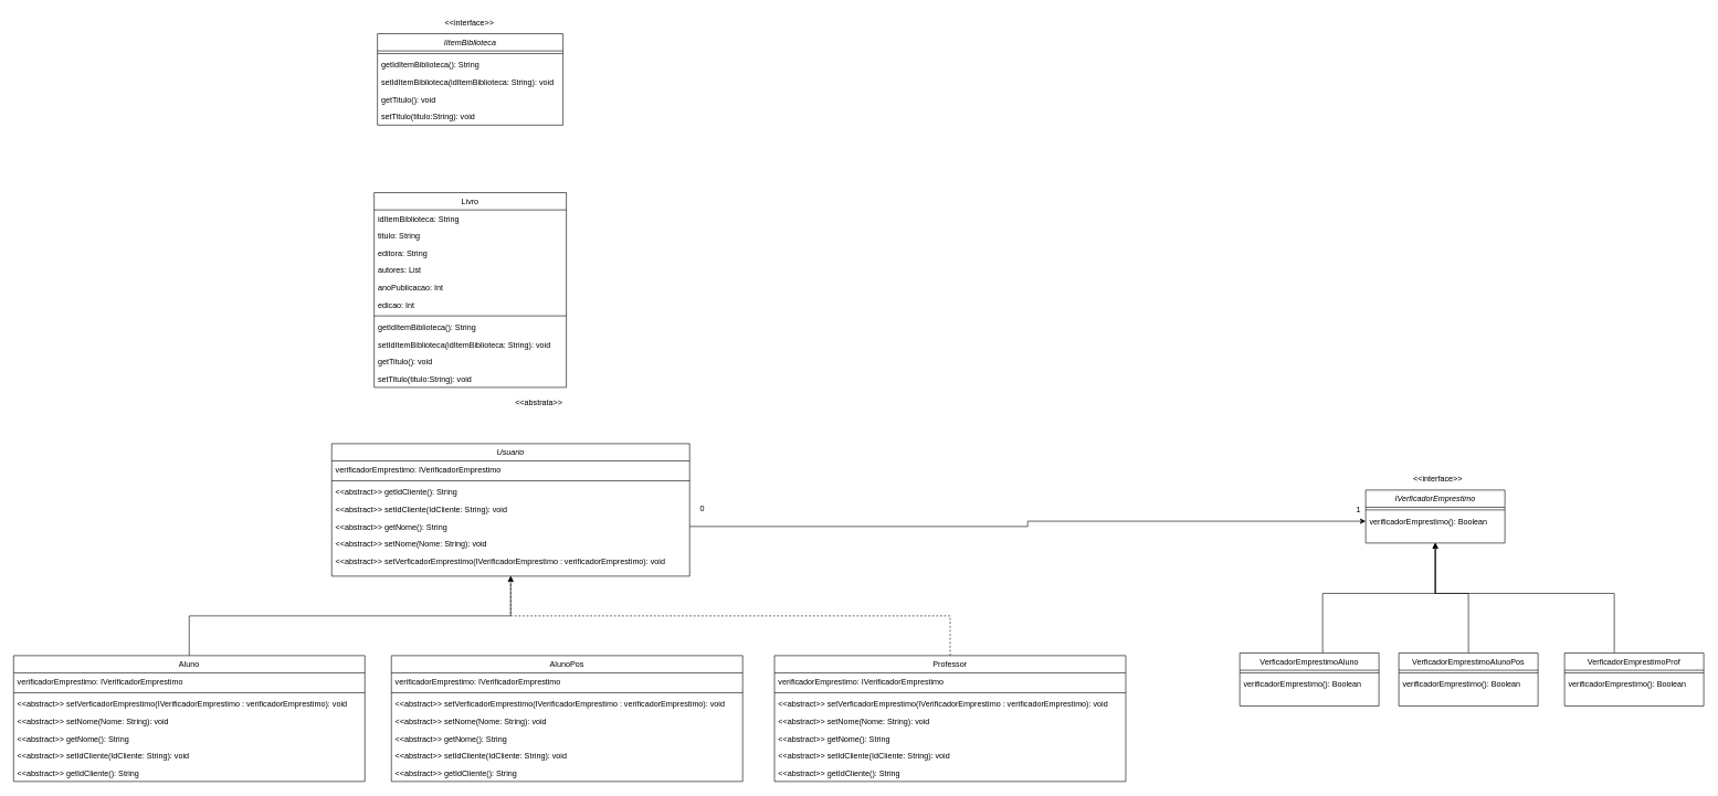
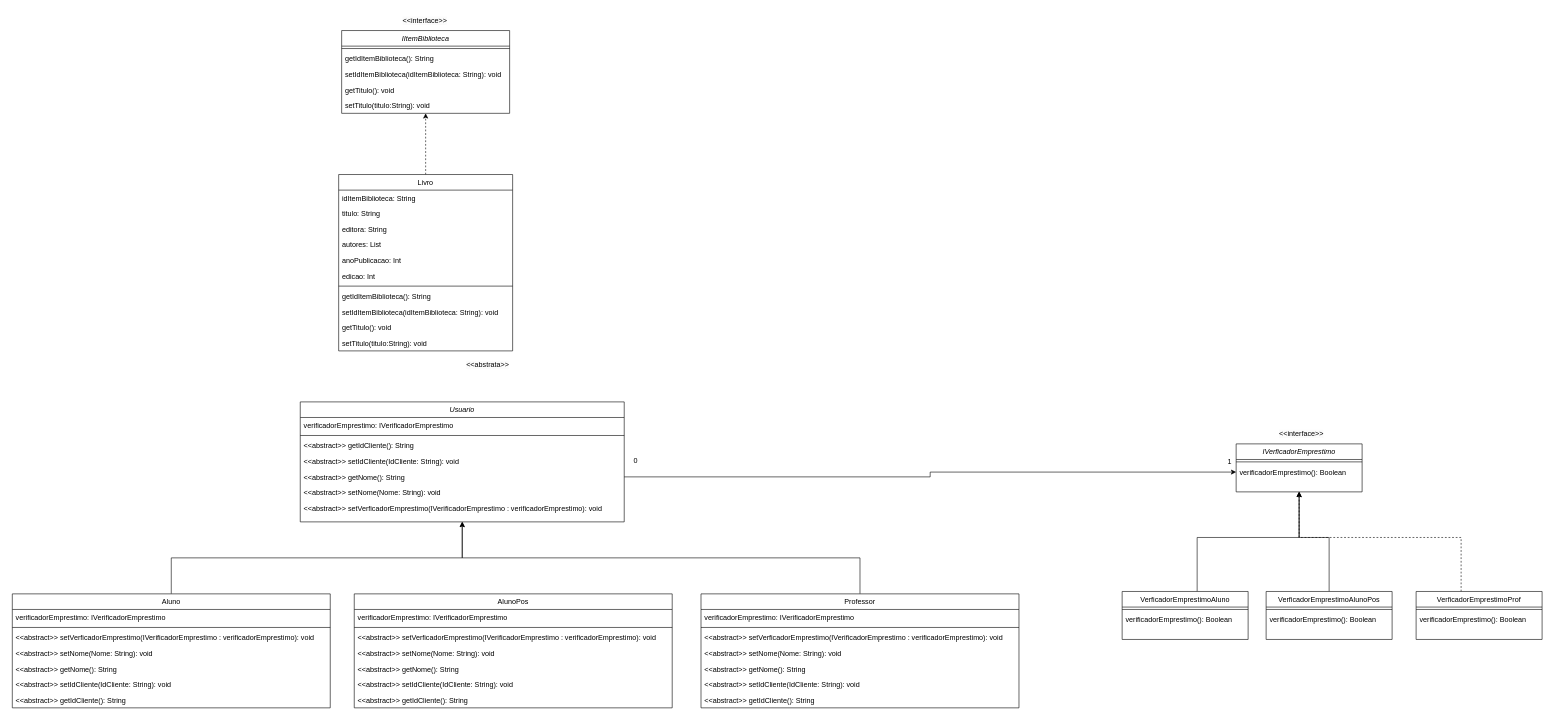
+ <mxCell id="8" style="edgeStyle=orthogonalEdgeStyle;rounded=0;orthogonalLoop=1;jettySize=auto;html=1;entryX=0.5;entryY=1;entryDx=0;entryDy=0;dashed=1;" edge="1" parent="1" source="9" target="2"><mxGeometry relative="1" as="geometry" /></mxCell>
- <mxCell id="46" style="edgeStyle=orthogonalEdgeStyle;rounded=0;orthogonalLoop=1;jettySize=auto;html=1;entryX=0.5;entryY=1;entryDx=0;entryDy=0;" edge="1" parent="1" source="47" target="32"><mxGeometry relative="1" as="geometry"><Array as="points"><mxPoint x="2435" y="895" /><mxPoint x="2165" y="895" /></Array></mxGeometry></mxCell>
+ <mxCell id="46" style="edgeStyle=orthogonalEdgeStyle;rounded=0;orthogonalLoop=1;jettySize=auto;html=1;entryX=0.5;entryY=1;entryDx=0;entryDy=0;dashed=1;" edge="1" parent="1" source="47" target="32"><mxGeometry relative="1" as="geometry"><Array as="points"><mxPoint x="2435" y="895" /><mxPoint x="2165" y="895" /></Array></mxGeometry></mxCell>
- <mxCell id="67" style="edgeStyle=orthogonalEdgeStyle;rounded=0;orthogonalLoop=1;jettySize=auto;html=1;entryX=0.5;entryY=1;entryDx=0;entryDy=0;dashed=1;" edge="1" parent="1" source="68" target="22"><mxGeometry relative="1" as="geometry"><Array as="points"><mxPoint x="1433" y="929" /><mxPoint x="770" y="929" /></Array></mxGeometry></mxCell>
+ <mxCell id="67" style="edgeStyle=orthogonalEdgeStyle;rounded=0;orthogonalLoop=1;jettySize=auto;html=1;entryX=0.5;entryY=1;entryDx=0;entryDy=0;" edge="1" parent="1" source="68" target="22"><mxGeometry relative="1" as="geometry"><Array as="points"><mxPoint x="1433" y="929" /><mxPoint x="770" y="929" /></Array></mxGeometry></mxCell>
